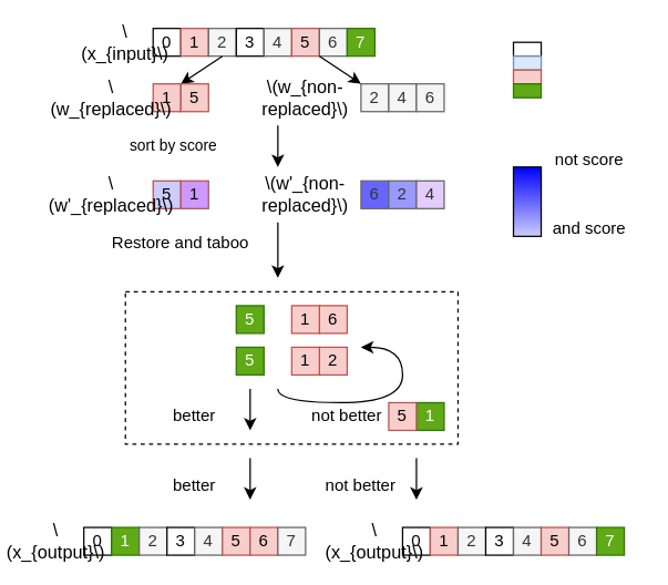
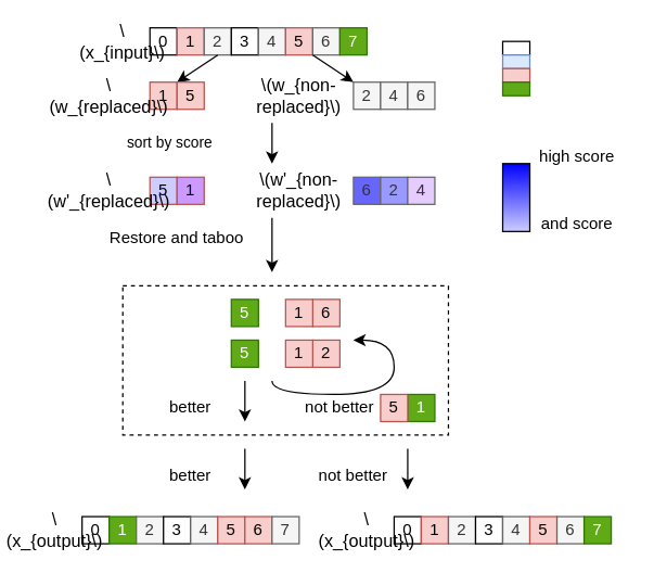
- <mxCell id="71" value="not score" style="text;html=1;strokeColor=none;fillColor=none;align=center;verticalAlign=middle;whiteSpace=wrap;rounded=0;" vertex="1" parent="1"><mxGeometry x="390" y="110" width="70" height="10" as="geometry" /></mxCell>
+ <mxCell id="71" value="high score" style="text;html=1;strokeColor=none;fillColor=none;align=center;verticalAlign=middle;whiteSpace=wrap;rounded=0;" vertex="1" parent="1"><mxGeometry x="390" y="110" width="70" height="10" as="geometry" /></mxCell>
